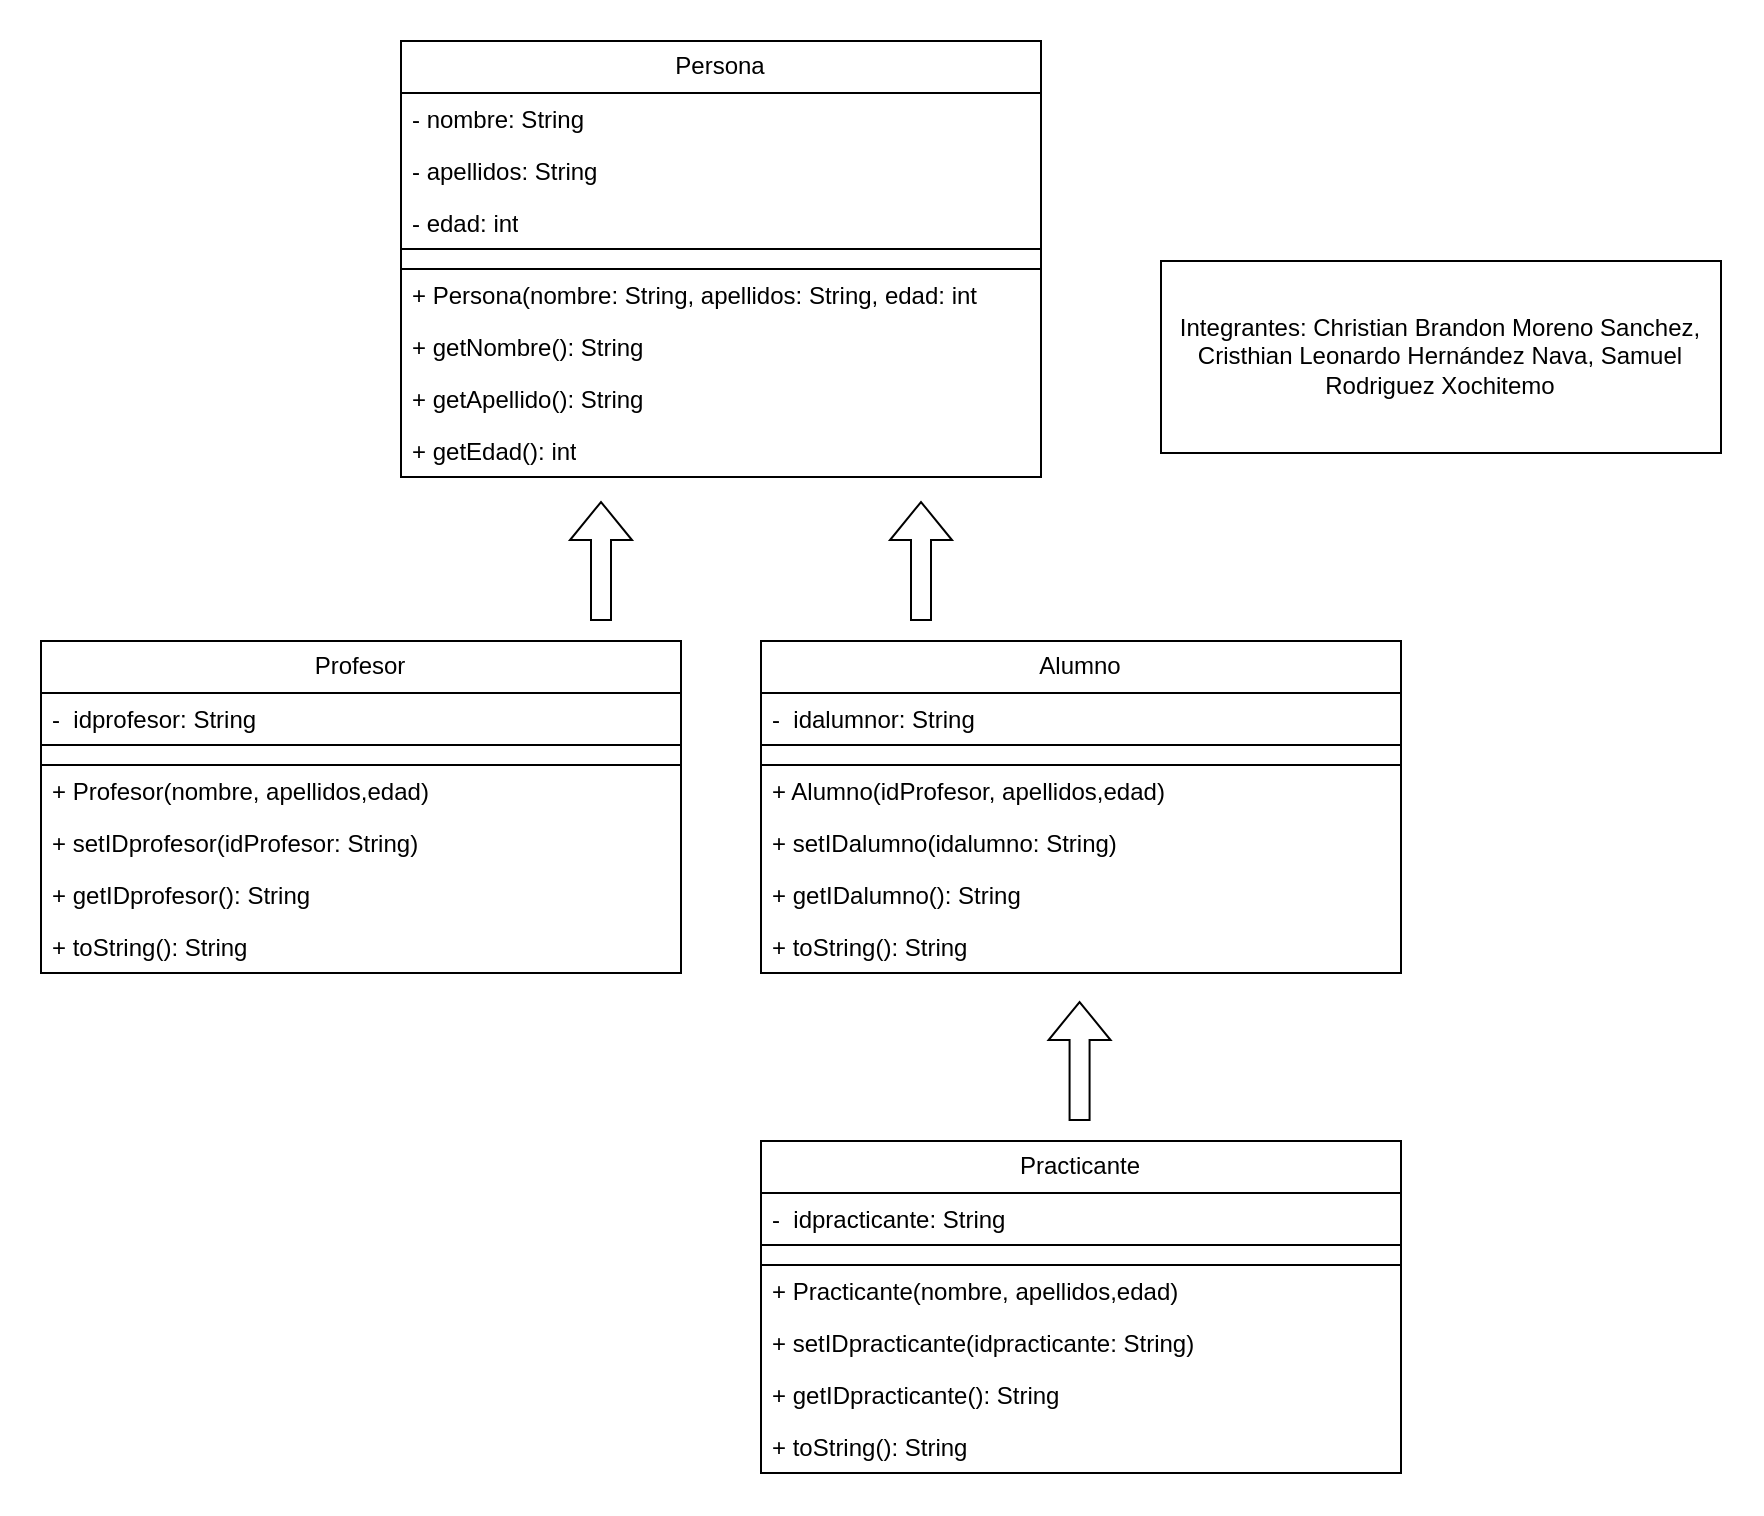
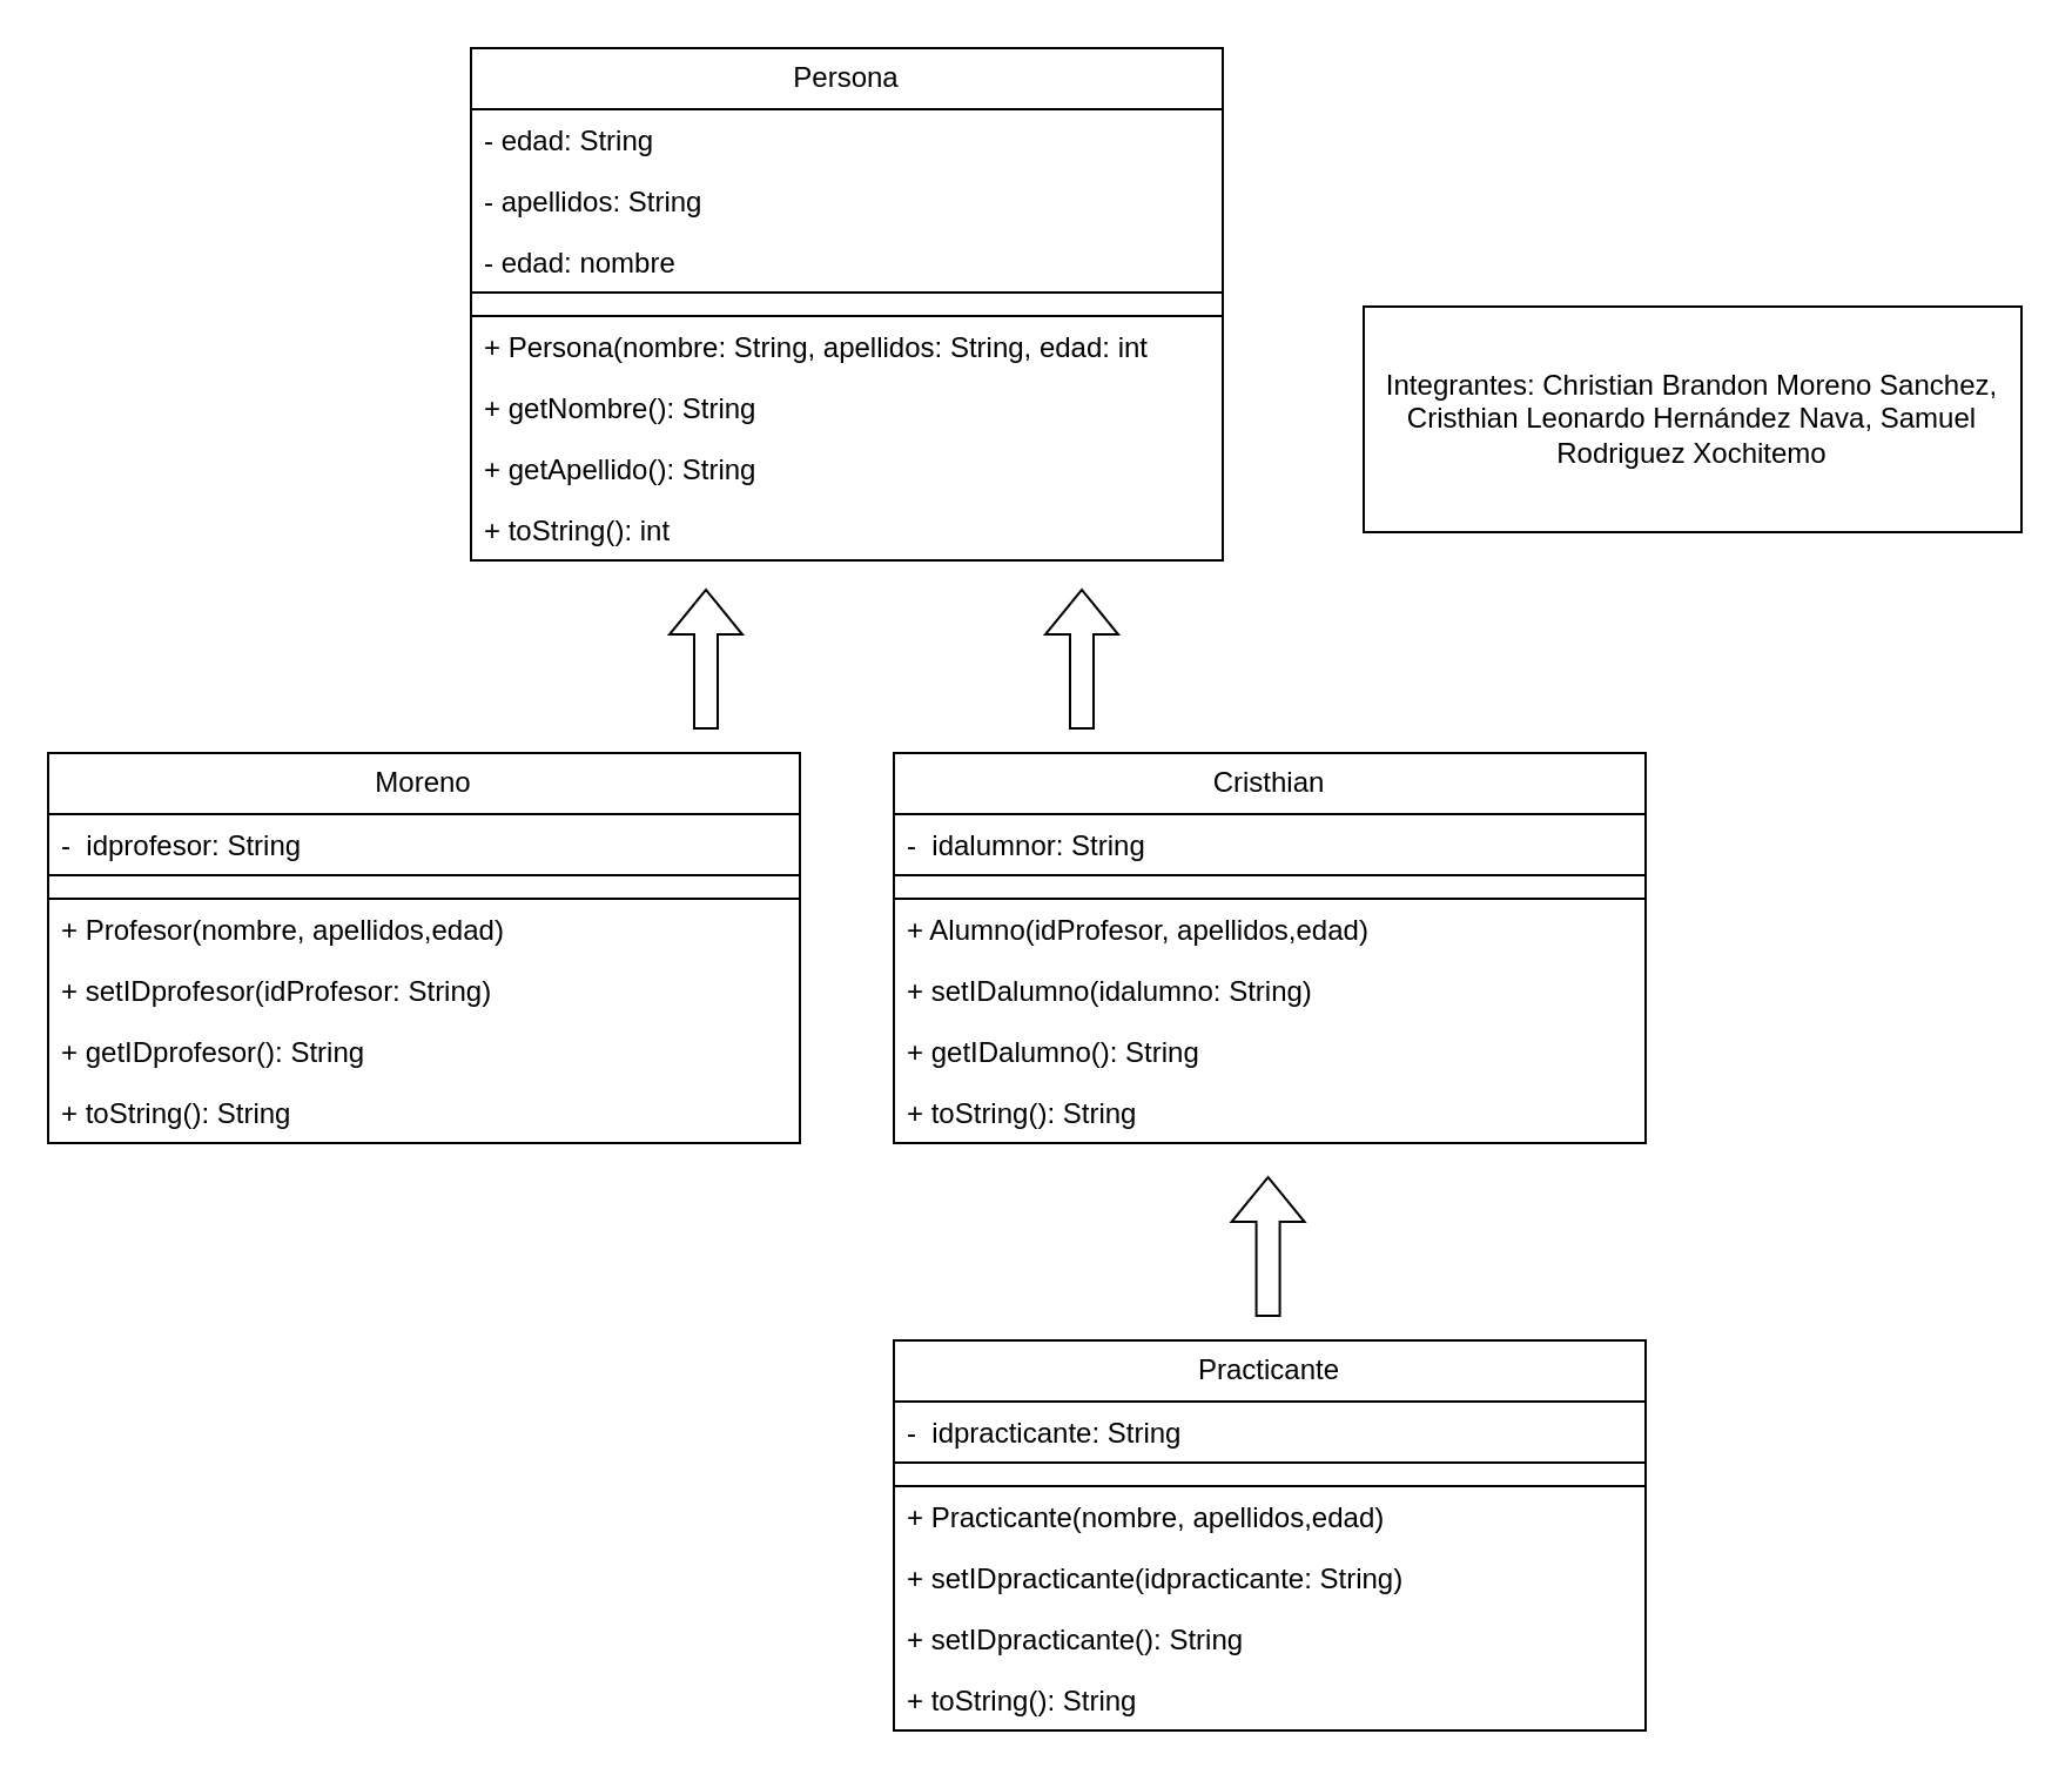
- <mxCell id="3" value="- nombre: String" style="text;strokeColor=none;fillColor=none;align=left;verticalAlign=top;spacingLeft=4;spacingRight=4;overflow=hidden;rotatable=0;points=[[0,0.5],[1,0.5]];portConstraint=eastwest;whiteSpace=wrap;html=1;" parent="2" vertex="1"><mxGeometry y="26" width="320" height="26" as="geometry" /></mxCell>
+ <mxCell id="3" value="- edad: String" style="text;strokeColor=none;fillColor=none;align=left;verticalAlign=top;spacingLeft=4;spacingRight=4;overflow=hidden;rotatable=0;points=[[0,0.5],[1,0.5]];portConstraint=eastwest;whiteSpace=wrap;html=1;" parent="2" vertex="1"><mxGeometry y="26" width="320" height="26" as="geometry" /></mxCell>
- <mxCell id="5" value="- edad: int" style="text;strokeColor=none;fillColor=none;align=left;verticalAlign=top;spacingLeft=4;spacingRight=4;overflow=hidden;rotatable=0;points=[[0,0.5],[1,0.5]];portConstraint=eastwest;whiteSpace=wrap;html=1;" parent="2" vertex="1"><mxGeometry y="78" width="320" height="26" as="geometry" /></mxCell>
+ <mxCell id="5" value="- edad: nombre" style="text;strokeColor=none;fillColor=none;align=left;verticalAlign=top;spacingLeft=4;spacingRight=4;overflow=hidden;rotatable=0;points=[[0,0.5],[1,0.5]];portConstraint=eastwest;whiteSpace=wrap;html=1;" parent="2" vertex="1"><mxGeometry y="78" width="320" height="26" as="geometry" /></mxCell>
- <mxCell id="10" value="+ getEdad(): int" style="text;strokeColor=none;fillColor=none;align=left;verticalAlign=top;spacingLeft=4;spacingRight=4;overflow=hidden;rotatable=0;points=[[0,0.5],[1,0.5]];portConstraint=eastwest;whiteSpace=wrap;html=1;" parent="2" vertex="1"><mxGeometry y="192" width="320" height="26" as="geometry" /></mxCell>
+ <mxCell id="10" value="+ toString(): int" style="text;strokeColor=none;fillColor=none;align=left;verticalAlign=top;spacingLeft=4;spacingRight=4;overflow=hidden;rotatable=0;points=[[0,0.5],[1,0.5]];portConstraint=eastwest;whiteSpace=wrap;html=1;" parent="2" vertex="1"><mxGeometry y="192" width="320" height="26" as="geometry" /></mxCell>
- <mxCell id="11" value="Profesor" style="swimlane;fontStyle=0;childLayout=stackLayout;horizontal=1;startSize=26;fillColor=none;horizontalStack=0;resizeParent=1;resizeParentMax=0;resizeLast=0;collapsible=1;marginBottom=0;whiteSpace=wrap;html=1;" vertex="1" parent="1"><mxGeometry x="20" y="320" width="320" height="166" as="geometry" /></mxCell>
+ <mxCell id="11" value="Moreno" style="swimlane;fontStyle=0;childLayout=stackLayout;horizontal=1;startSize=26;fillColor=none;horizontalStack=0;resizeParent=1;resizeParentMax=0;resizeLast=0;collapsible=1;marginBottom=0;whiteSpace=wrap;html=1;" vertex="1" parent="1"><mxGeometry x="20" y="320" width="320" height="166" as="geometry" /></mxCell>
- <mxCell id="18" value="Alumno" style="swimlane;fontStyle=0;childLayout=stackLayout;horizontal=1;startSize=26;fillColor=none;horizontalStack=0;resizeParent=1;resizeParentMax=0;resizeLast=0;collapsible=1;marginBottom=0;whiteSpace=wrap;html=1;" vertex="1" parent="1"><mxGeometry x="380" y="320" width="320" height="166" as="geometry" /></mxCell>
+ <mxCell id="18" value="Cristhian" style="swimlane;fontStyle=0;childLayout=stackLayout;horizontal=1;startSize=26;fillColor=none;horizontalStack=0;resizeParent=1;resizeParentMax=0;resizeLast=0;collapsible=1;marginBottom=0;whiteSpace=wrap;html=1;" vertex="1" parent="1"><mxGeometry x="380" y="320" width="320" height="166" as="geometry" /></mxCell>
- <mxCell id="30" value="+ getIDpracticante(): String" style="text;strokeColor=none;fillColor=none;align=left;verticalAlign=top;spacingLeft=4;spacingRight=4;overflow=hidden;rotatable=0;points=[[0,0.5],[1,0.5]];portConstraint=eastwest;whiteSpace=wrap;html=1;" vertex="1" parent="25"><mxGeometry y="114" width="320" height="26" as="geometry" /></mxCell>
+ <mxCell id="30" value="+ setIDpracticante(): String" style="text;strokeColor=none;fillColor=none;align=left;verticalAlign=top;spacingLeft=4;spacingRight=4;overflow=hidden;rotatable=0;points=[[0,0.5],[1,0.5]];portConstraint=eastwest;whiteSpace=wrap;html=1;" vertex="1" parent="25"><mxGeometry y="114" width="320" height="26" as="geometry" /></mxCell>
